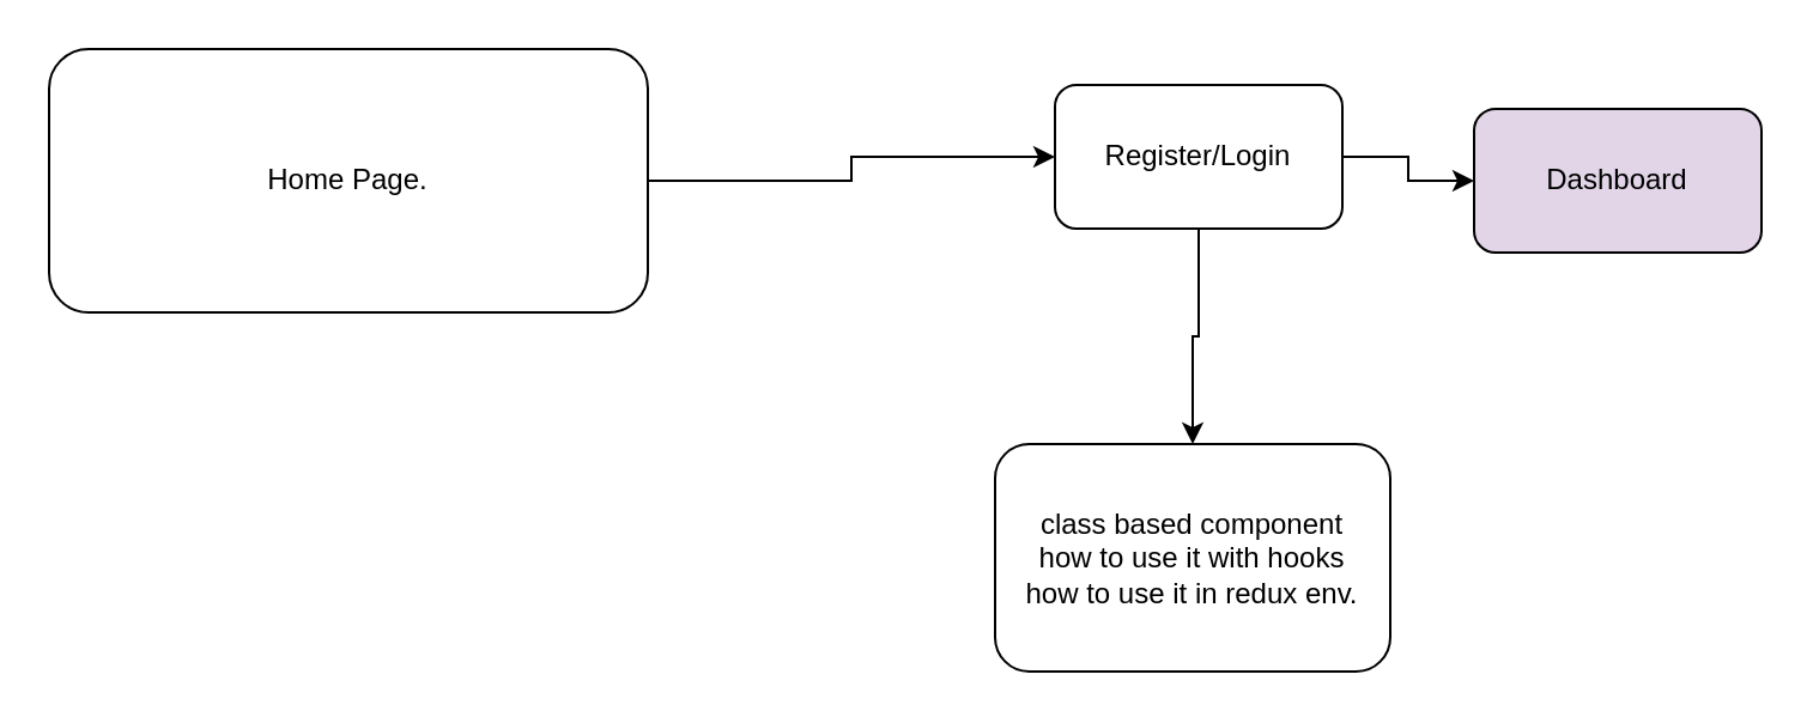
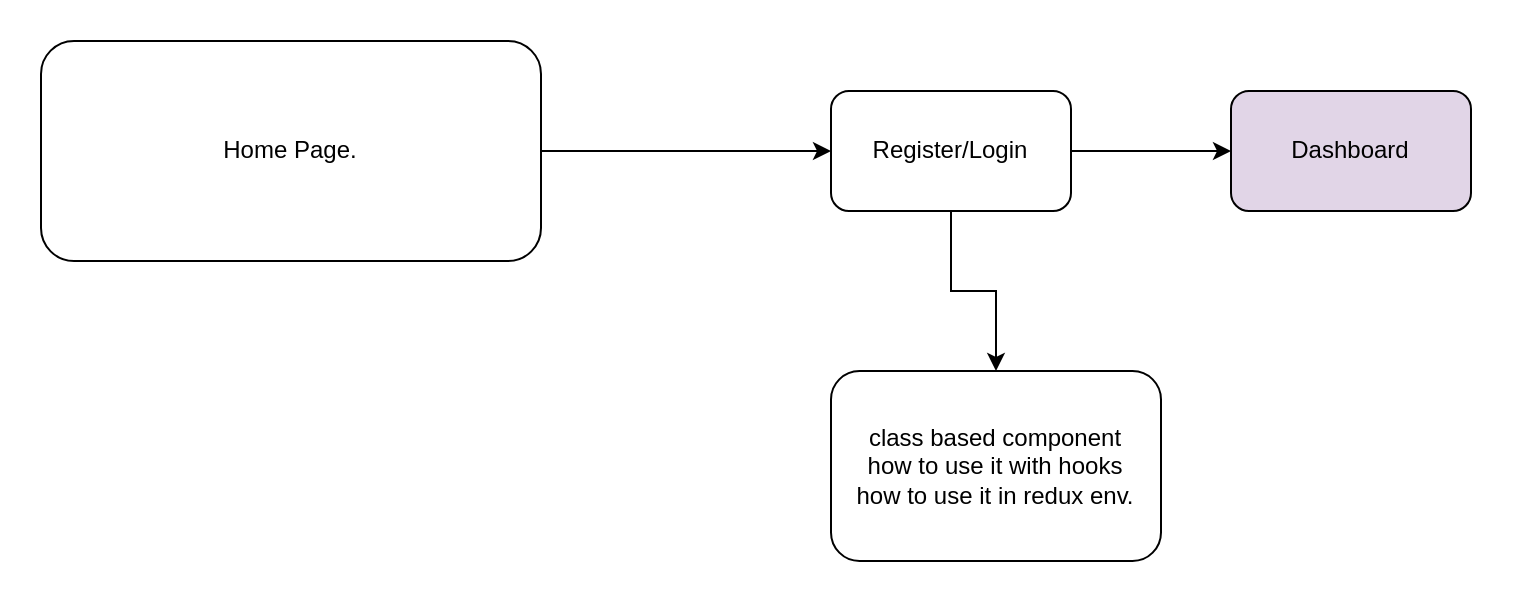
- <mxCell id="6" value="Register/Login" style="whiteSpace=wrap;html=1;rounded=1;" parent="1" vertex="1"><mxGeometry x="440" y="35" width="120" height="60" as="geometry" /></mxCell>
+ <mxCell id="6" value="Register/Login" style="whiteSpace=wrap;html=1;rounded=1;" parent="1" vertex="1"><mxGeometry x="415" y="45" width="120" height="60" as="geometry" /></mxCell>
